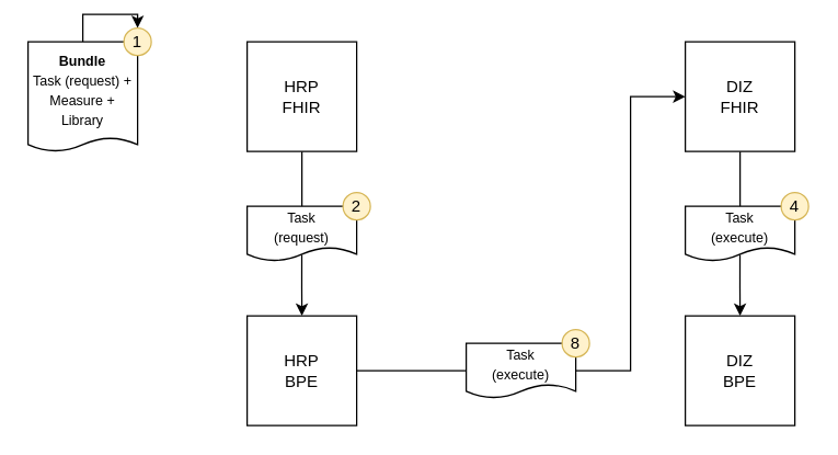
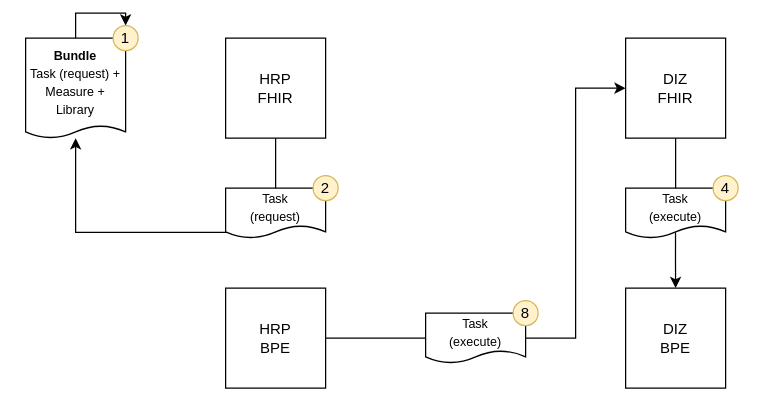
- <mxCell id="14" value="" style="edgeStyle=orthogonalEdgeStyle;rounded=0;orthogonalLoop=1;jettySize=auto;html=1;startArrow=none;startFill=0;endArrow=classic;endFill=1;exitX=0.499;exitY=0.885;exitDx=0;exitDy=0;exitPerimeter=0;" parent="1" source="15" target="8" edge="1"><mxGeometry relative="1" as="geometry" /></mxCell>
+ <mxCell id="14" value="" style="edgeStyle=orthogonalEdgeStyle;rounded=0;orthogonalLoop=1;jettySize=auto;html=1;startArrow=none;startFill=0;endArrow=classic;endFill=1;exitX=0.499;exitY=0.885;exitDx=0;exitDy=0;exitPerimeter=0;" parent="1" source="15" target="5" edge="1"><mxGeometry relative="1" as="geometry" /></mxCell>
